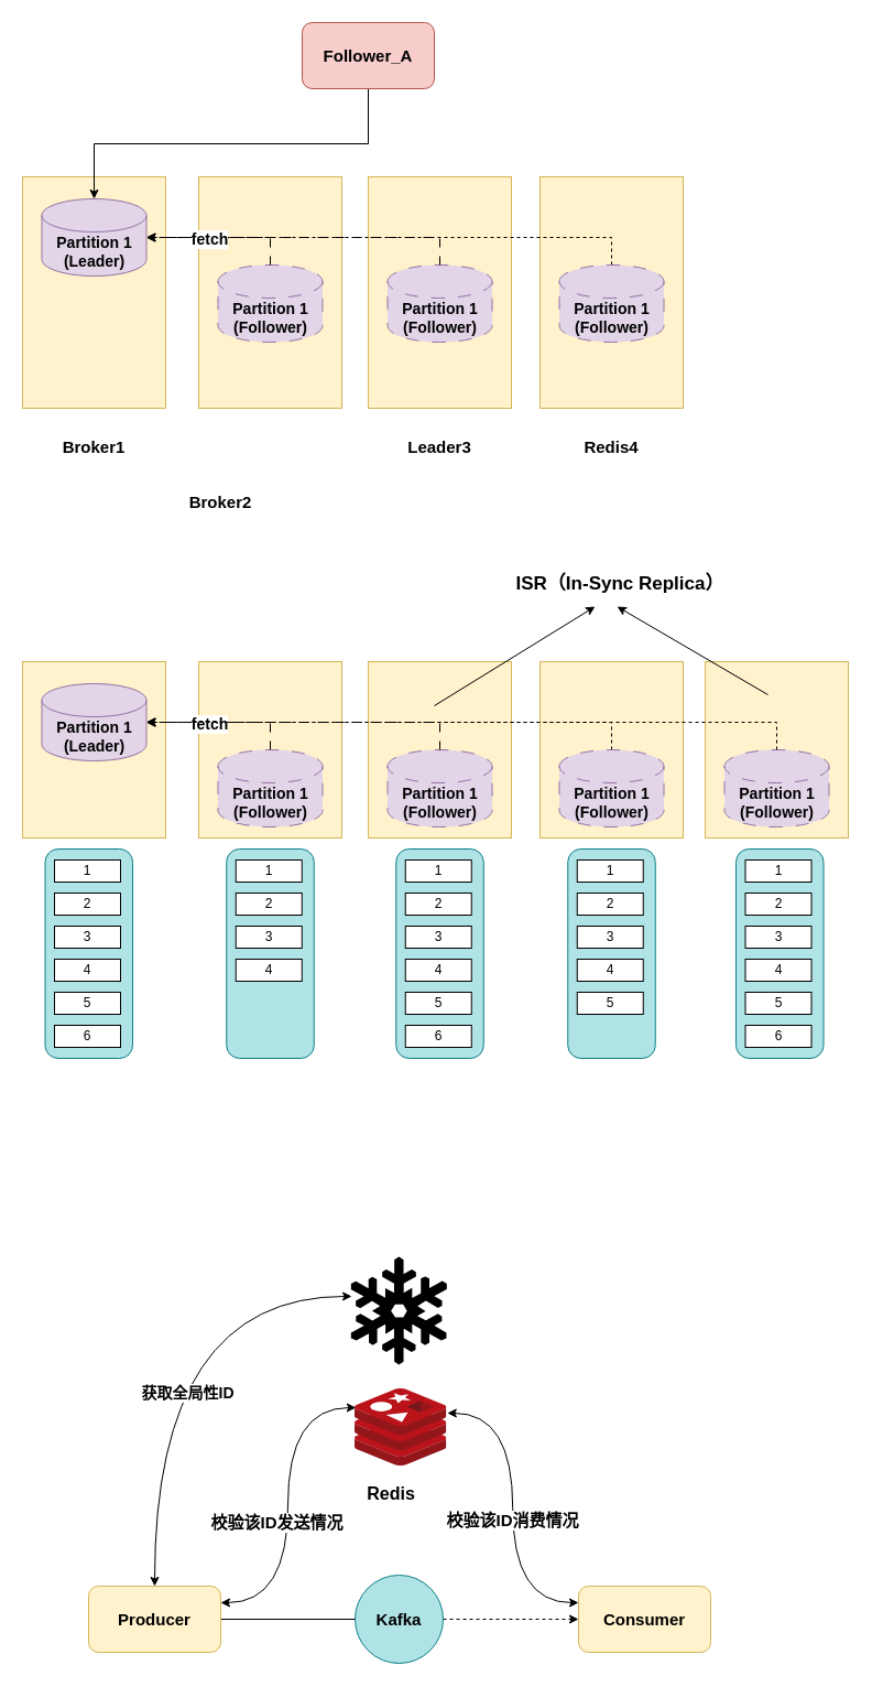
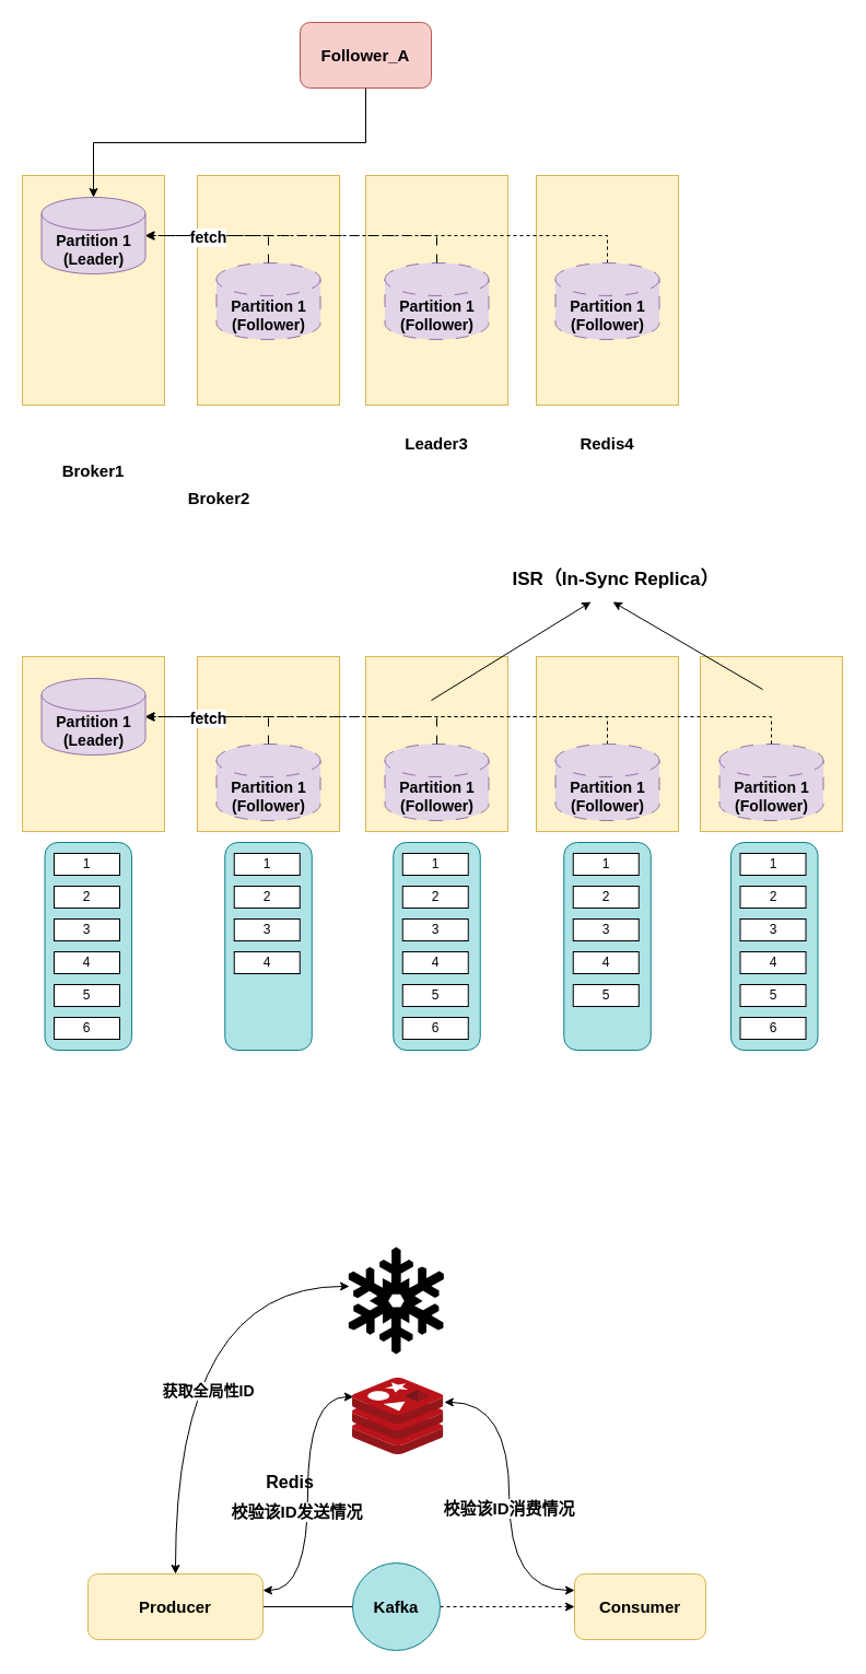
- <mxCell id="6" value="Broker1" style="text;html=1;strokeColor=none;fillColor=none;align=center;verticalAlign=middle;whiteSpace=wrap;rounded=0;fontStyle=1;fontSize=15;" vertex="1" parent="1"><mxGeometry x="55" y="390" width="60" height="30" as="geometry" /></mxCell>
+ <mxCell id="6" value="Broker1" style="text;html=1;strokeColor=none;fillColor=none;align=center;verticalAlign=middle;whiteSpace=wrap;rounded=0;fontStyle=1;fontSize=15;" vertex="1" parent="1"><mxGeometry x="55" y="415" width="60" height="30" as="geometry" /></mxCell>
- <mxCell id="80" value="&lt;b&gt;&lt;font style=&quot;font-size: 16px;&quot;&gt;Redis&lt;/font&gt;&lt;/b&gt;" style="text;html=1;strokeColor=none;fillColor=none;align=center;verticalAlign=middle;whiteSpace=wrap;rounded=0;" vertex="1" parent="1"><mxGeometry x="325.33" y="1340" width="60" height="30" as="geometry" /></mxCell>
+ <mxCell id="80" value="&lt;b&gt;&lt;font style=&quot;font-size: 16px;&quot;&gt;Redis&lt;/font&gt;&lt;/b&gt;" style="text;html=1;strokeColor=none;fillColor=none;align=center;verticalAlign=middle;whiteSpace=wrap;rounded=0;" vertex="1" parent="1"><mxGeometry x="235.33" y="1340" width="60" height="30" as="geometry" /></mxCell>
- <mxCell id="75" value="Producer" style="rounded=1;whiteSpace=wrap;html=1;fillColor=#fff2cc;strokeColor=#d6b656;fontStyle=1;fontSize=15;" vertex="1" parent="1"><mxGeometry x="80" y="1439" width="120" height="60" as="geometry" /></mxCell>
+ <mxCell id="75" value="Producer" style="rounded=1;whiteSpace=wrap;html=1;fillColor=#fff2cc;strokeColor=#d6b656;fontStyle=1;fontSize=15;" vertex="1" parent="1"><mxGeometry x="80" y="1439" width="160" height="60" as="geometry" /></mxCell>
